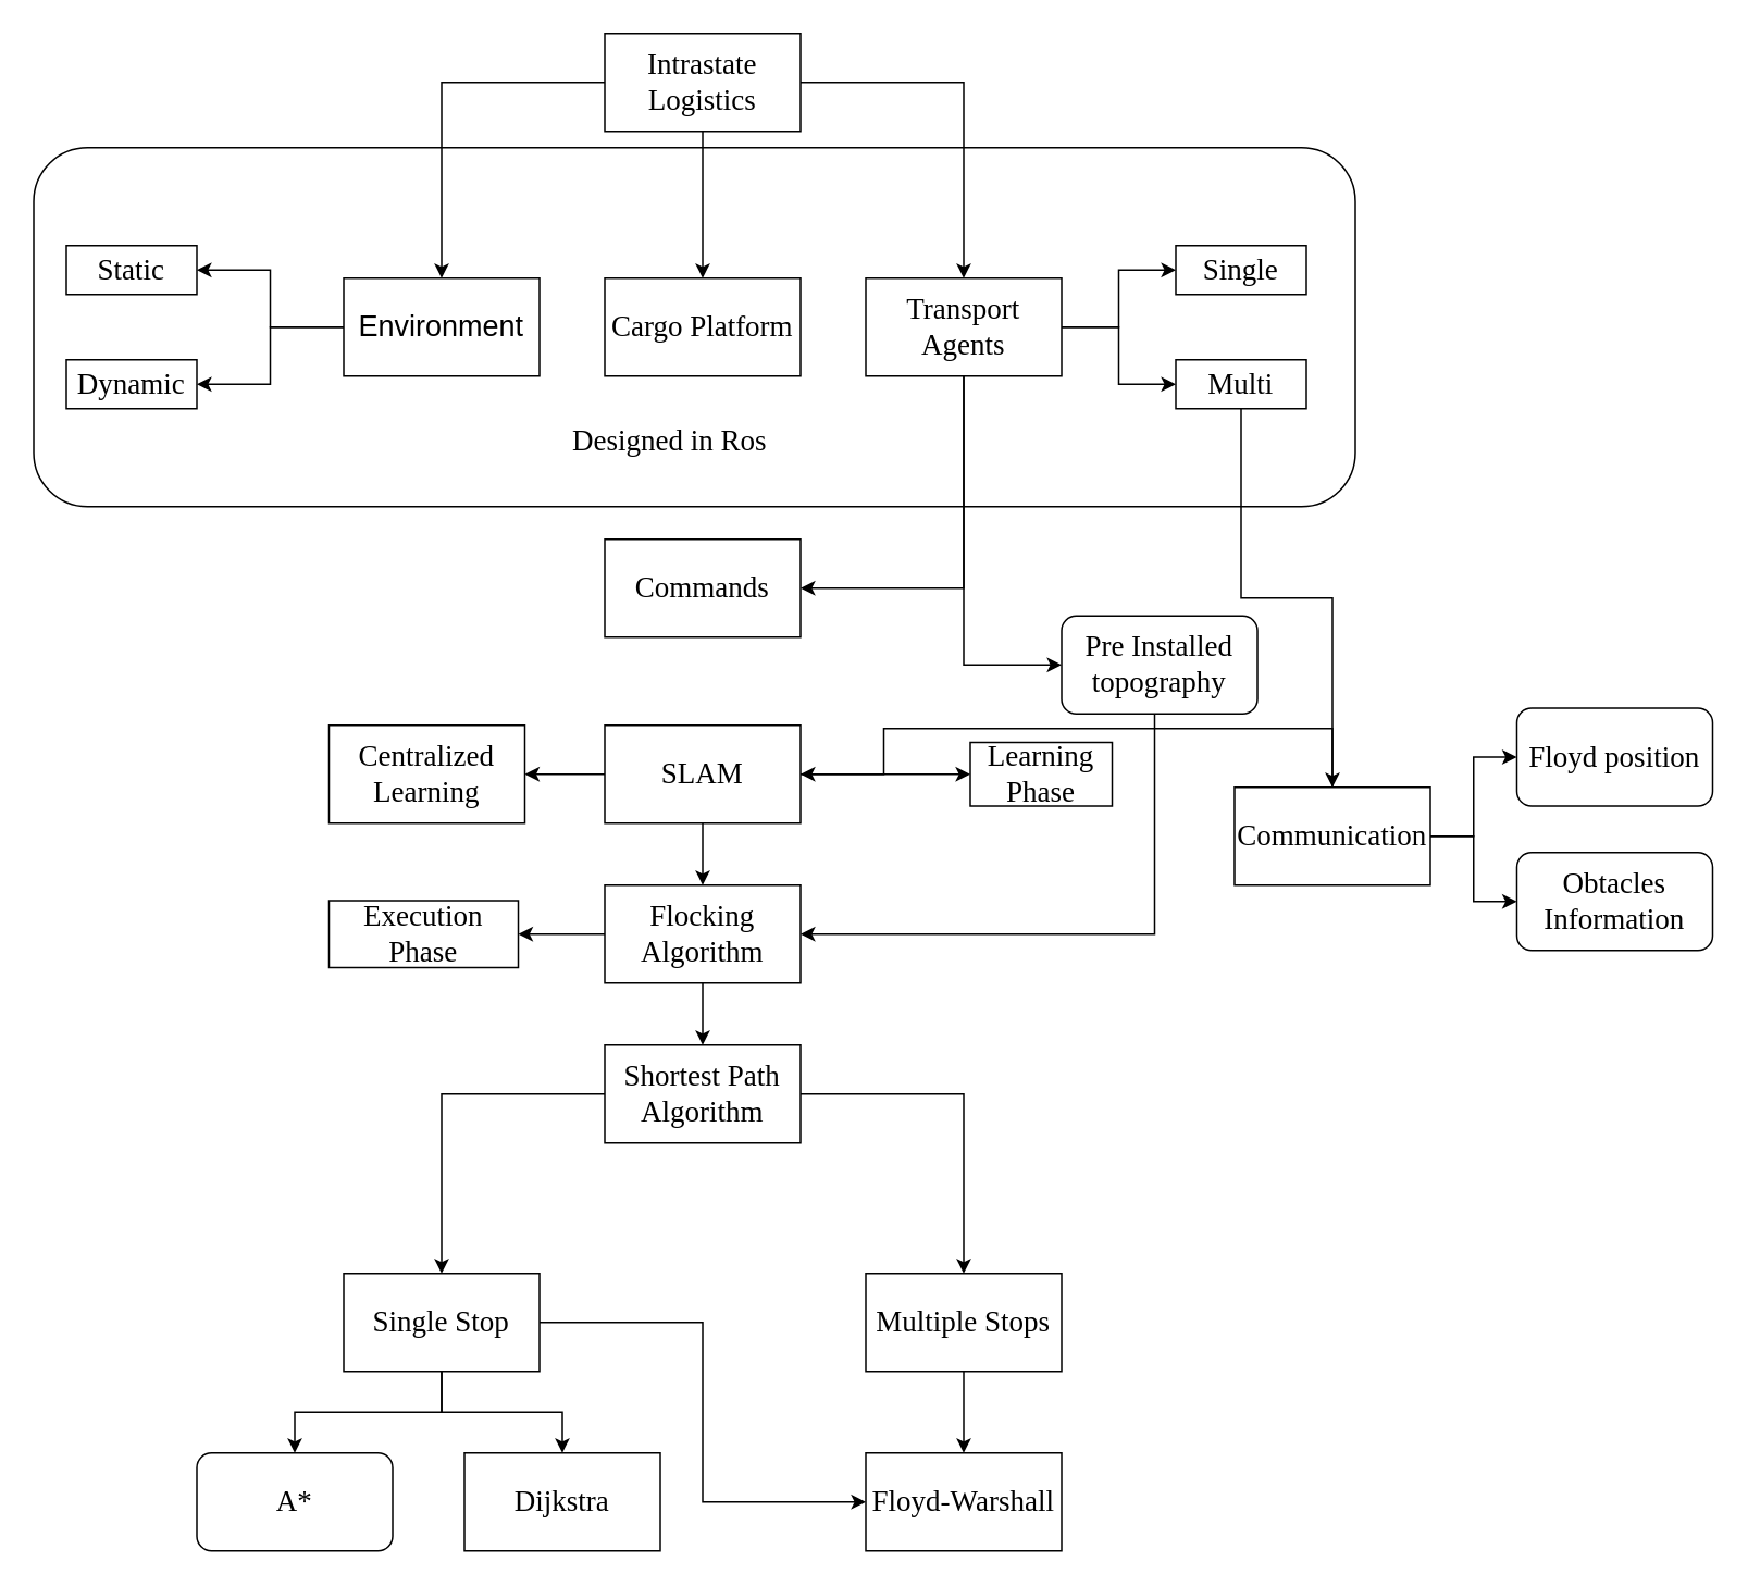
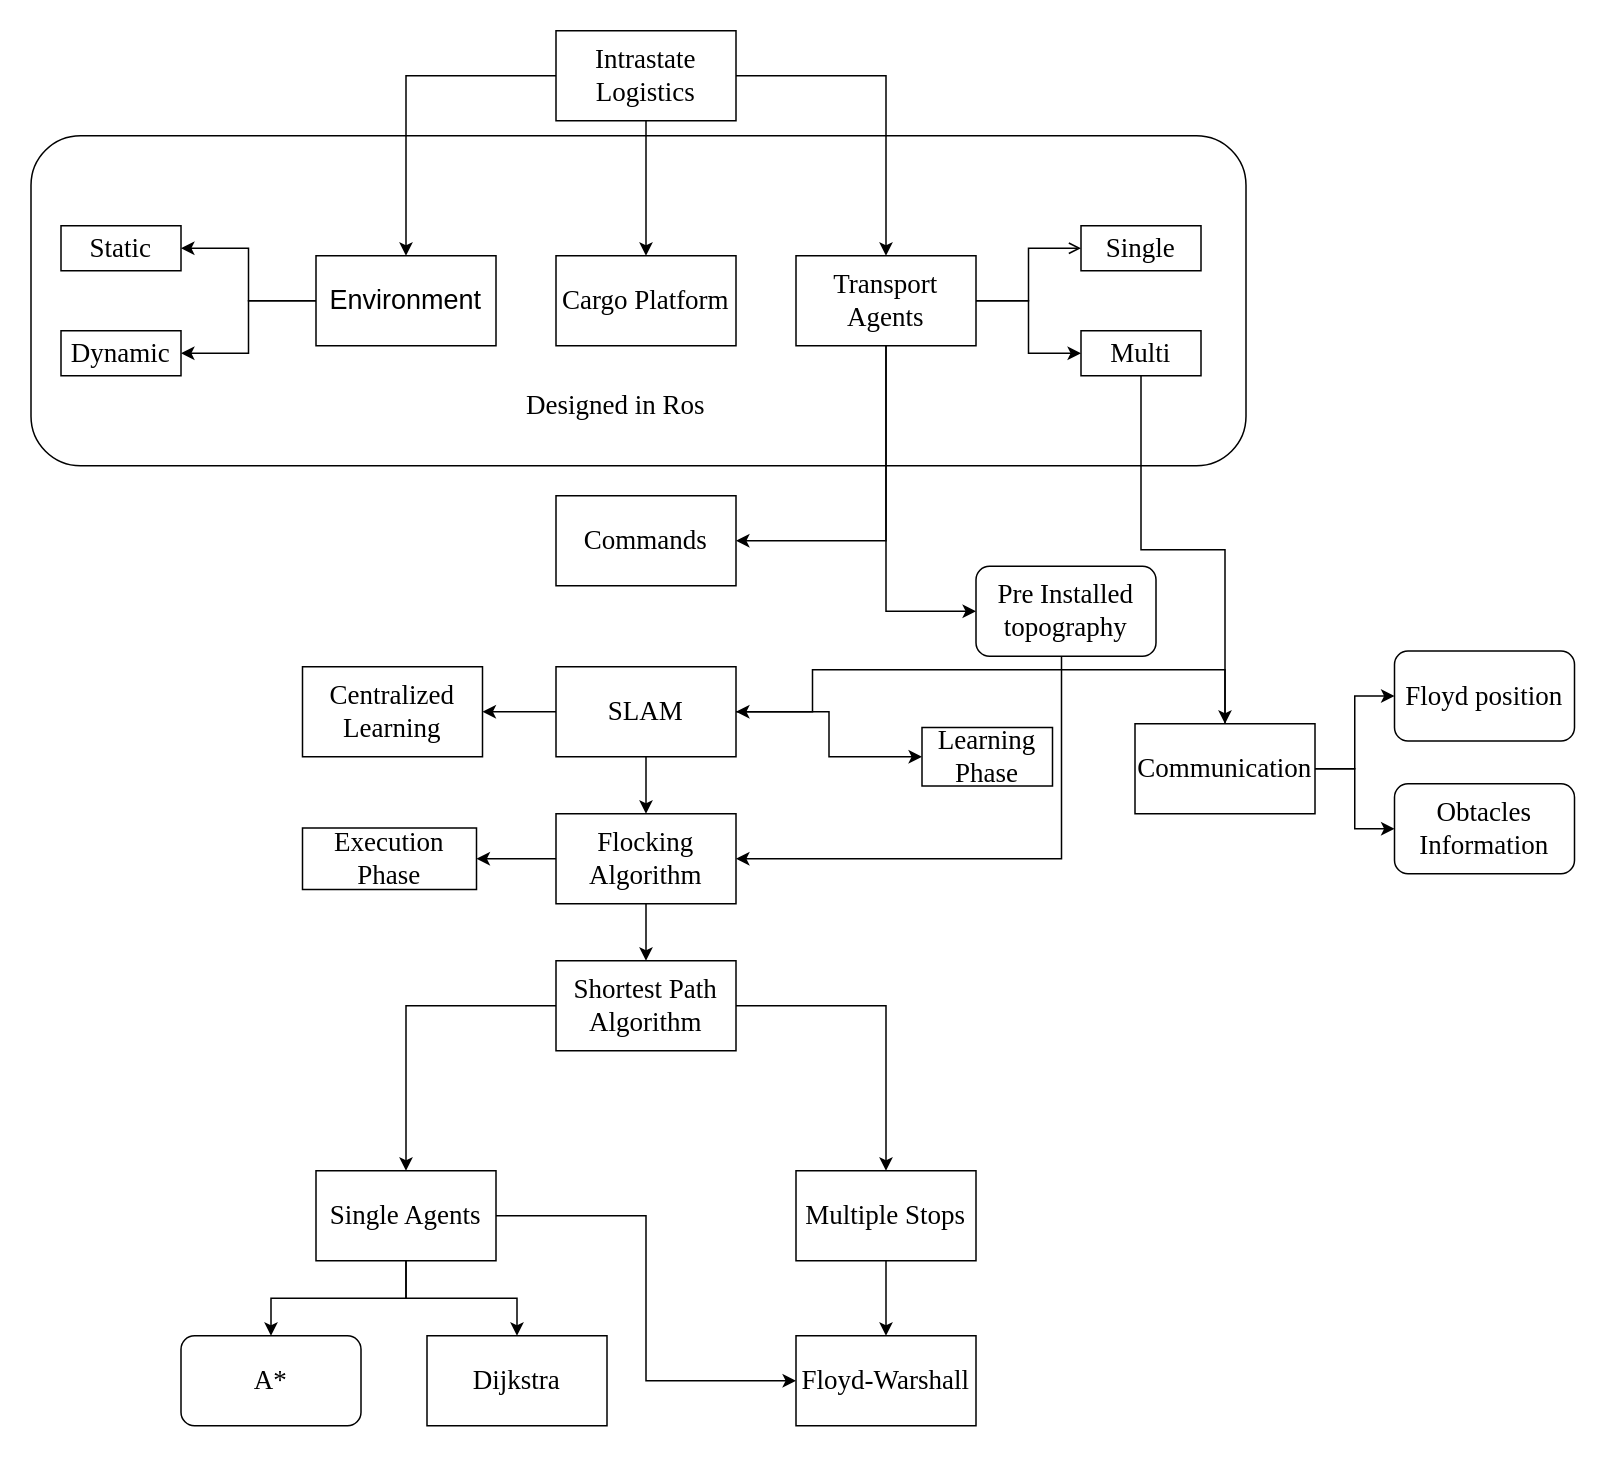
- <mxCell id="24" style="edgeStyle=orthogonalEdgeStyle;rounded=0;orthogonalLoop=1;jettySize=auto;html=1;exitX=1;exitY=0.5;exitDx=0;exitDy=0;entryX=0;entryY=0.5;entryDx=0;entryDy=0;" parent="1" source="27" target="31" edge="1"><mxGeometry relative="1" as="geometry" /></mxCell>
+ <mxCell id="24" style="edgeStyle=orthogonalEdgeStyle;rounded=0;orthogonalLoop=1;jettySize=auto;html=1;exitX=1;exitY=0.5;exitDx=0;exitDy=0;entryX=0;entryY=0.5;entryDx=0;entryDy=0;endArrow=open;" parent="1" source="27" target="31" edge="1"><mxGeometry relative="1" as="geometry" /></mxCell>
- <mxCell id="41" value="&lt;font face=&quot;Times New Roman&quot; style=&quot;font-size: 18px&quot;&gt;Learning Phase&lt;/font&gt;" style="rounded=0;whiteSpace=wrap;html=1;" parent="1" vertex="1"><mxGeometry x="594" y="454.5" width="87" height="39" as="geometry" /></mxCell>
+ <mxCell id="41" value="&lt;font face=&quot;Times New Roman&quot; style=&quot;font-size: 18px&quot;&gt;Learning Phase&lt;/font&gt;" style="rounded=0;whiteSpace=wrap;html=1;" parent="1" vertex="1"><mxGeometry x="614" y="484.5" width="87" height="39" as="geometry" /></mxCell>
- <mxCell id="7" value="&lt;font face=&quot;Times New Roman&quot; style=&quot;font-size: 18px&quot;&gt;Single Stop&lt;/font&gt;" style="rounded=0;whiteSpace=wrap;html=1;" parent="1" vertex="1"><mxGeometry x="210" y="780" width="120" height="60" as="geometry" /></mxCell>
+ <mxCell id="7" value="&lt;font face=&quot;Times New Roman&quot; style=&quot;font-size: 18px&quot;&gt;Single Agents&lt;/font&gt;" style="rounded=0;whiteSpace=wrap;html=1;" parent="1" vertex="1"><mxGeometry x="210" y="780" width="120" height="60" as="geometry" /></mxCell>
